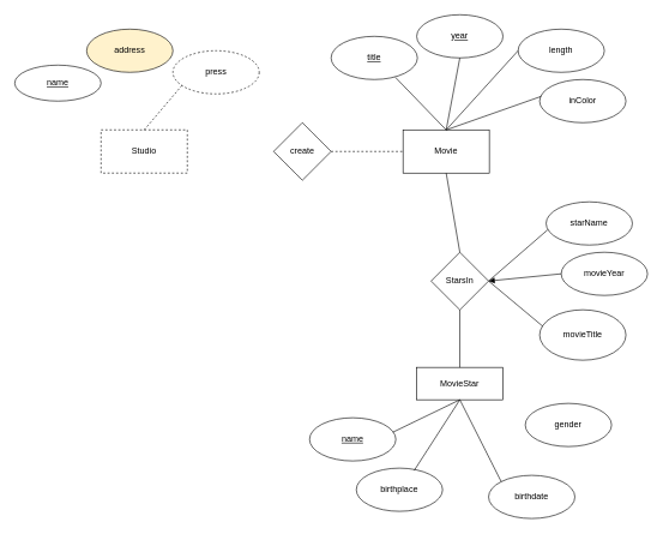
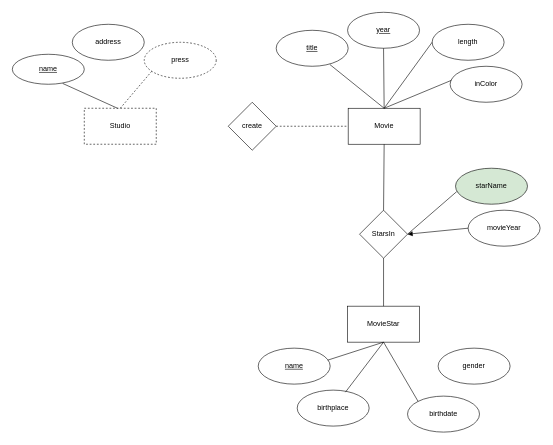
- <mxCell id="5" value="address" style="ellipse;whiteSpace=wrap;html=1;fillColor=#fff2cc;" vertex="1" parent="1"><mxGeometry x="120" y="40" width="120" height="60" as="geometry" /></mxCell>
+ <mxCell id="5" value="address" style="ellipse;whiteSpace=wrap;html=1;" vertex="1" parent="1"><mxGeometry x="120" y="40" width="120" height="60" as="geometry" /></mxCell>
+ <mxCell id="18" value="" style="endArrow=none;html=1;rounded=0;entryX=0.7;entryY=0.973;entryDx=0;entryDy=0;entryPerimeter=0;exitX=0.466;exitY=0.004;exitDx=0;exitDy=0;exitPerimeter=0;" edge="1" parent="1" source="4" target="2"><mxGeometry width="50" height="50" relative="1" as="geometry"><mxPoint x="30" y="230" as="sourcePoint" /><mxPoint x="80" y="180" as="targetPoint" /></mxGeometry></mxCell>
- <mxCell id="7" value="Movie" style="rounded=0;whiteSpace=wrap;html=1;" vertex="1" parent="1"><mxGeometry x="560" y="180" width="120" height="60" as="geometry" /></mxCell>
+ <mxCell id="7" value="Movie" style="rounded=0;whiteSpace=wrap;html=1;" vertex="1" parent="1"><mxGeometry x="580" y="180" width="120" height="60" as="geometry" /></mxCell>
- <mxCell id="31" value="starName" style="ellipse;whiteSpace=wrap;html=1;" vertex="1" parent="1"><mxGeometry x="759" y="280" width="120" height="60" as="geometry" /></mxCell>
+ <mxCell id="31" value="starName" style="ellipse;whiteSpace=wrap;html=1;fillColor=#d5e8d4;" vertex="1" parent="1"><mxGeometry x="759" y="280" width="120" height="60" as="geometry" /></mxCell>
- <mxCell id="33" value="" style="endArrow=none;html=1;rounded=0;entryX=1;entryY=0.5;entryDx=0;entryDy=0;exitX=0.037;exitY=0.328;exitDx=0;exitDy=0;exitPerimeter=0;" edge="1" parent="1" source="30" target="27"><mxGeometry width="50" height="50" relative="1" as="geometry"><mxPoint x="780" y="460" as="sourcePoint" /><mxPoint x="830" y="410" as="targetPoint" /></mxGeometry></mxCell>
- <mxCell id="30" value="movieTitle" style="ellipse;whiteSpace=wrap;html=1;" vertex="1" parent="1"><mxGeometry x="750" y="430" width="120" height="70" as="geometry" /></mxCell>
- <mxCell id="12" value="MovieStar" style="rounded=0;whiteSpace=wrap;html=1;" vertex="1" parent="1"><mxGeometry x="579" y="510" width="120" height="45" as="geometry" /></mxCell>
+ <mxCell id="12" value="MovieStar" style="rounded=0;whiteSpace=wrap;html=1;" vertex="1" parent="1"><mxGeometry x="579" y="510" width="120" height="60" as="geometry" /></mxCell>
- <mxCell id="16" value="gender" style="ellipse;whiteSpace=wrap;html=1;" vertex="1" parent="1"><mxGeometry x="730" y="560" width="120" height="60" as="geometry" /></mxCell>
+ <mxCell id="16" value="gender" style="ellipse;whiteSpace=wrap;html=1;" vertex="1" parent="1"><mxGeometry x="730" y="580" width="120" height="60" as="geometry" /></mxCell>
